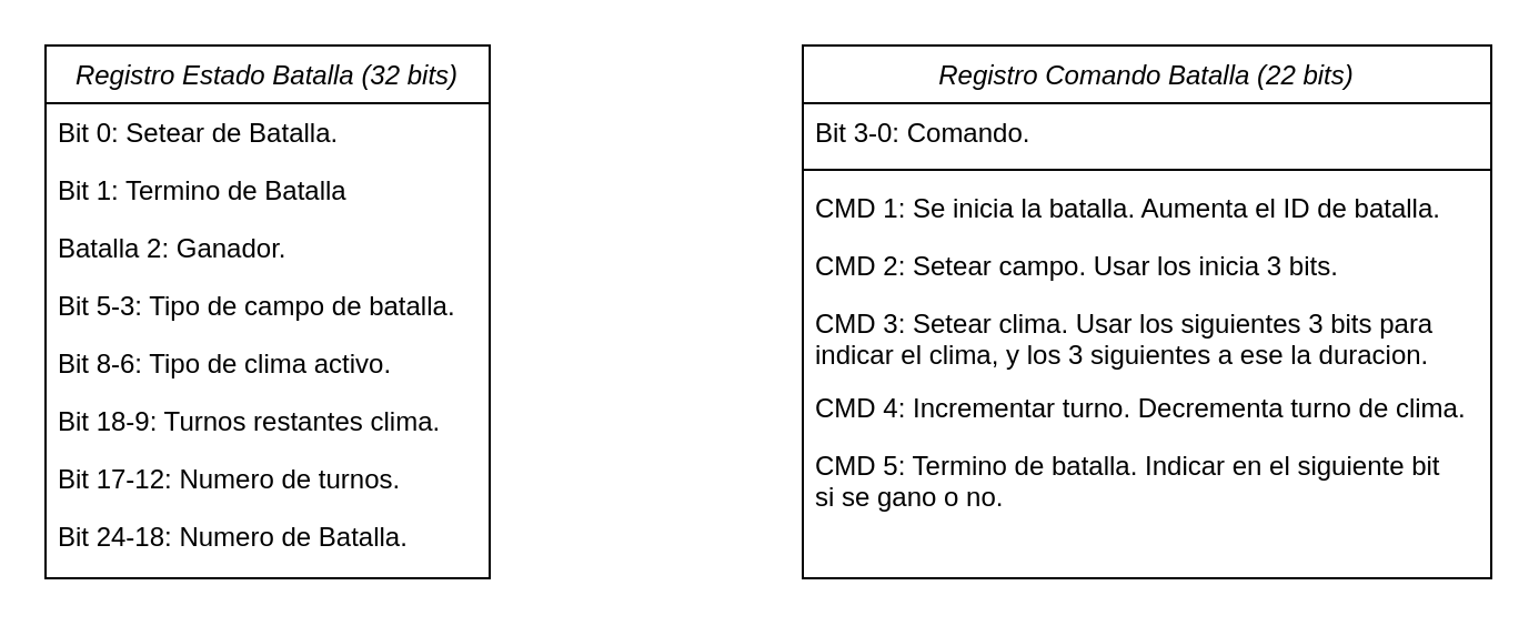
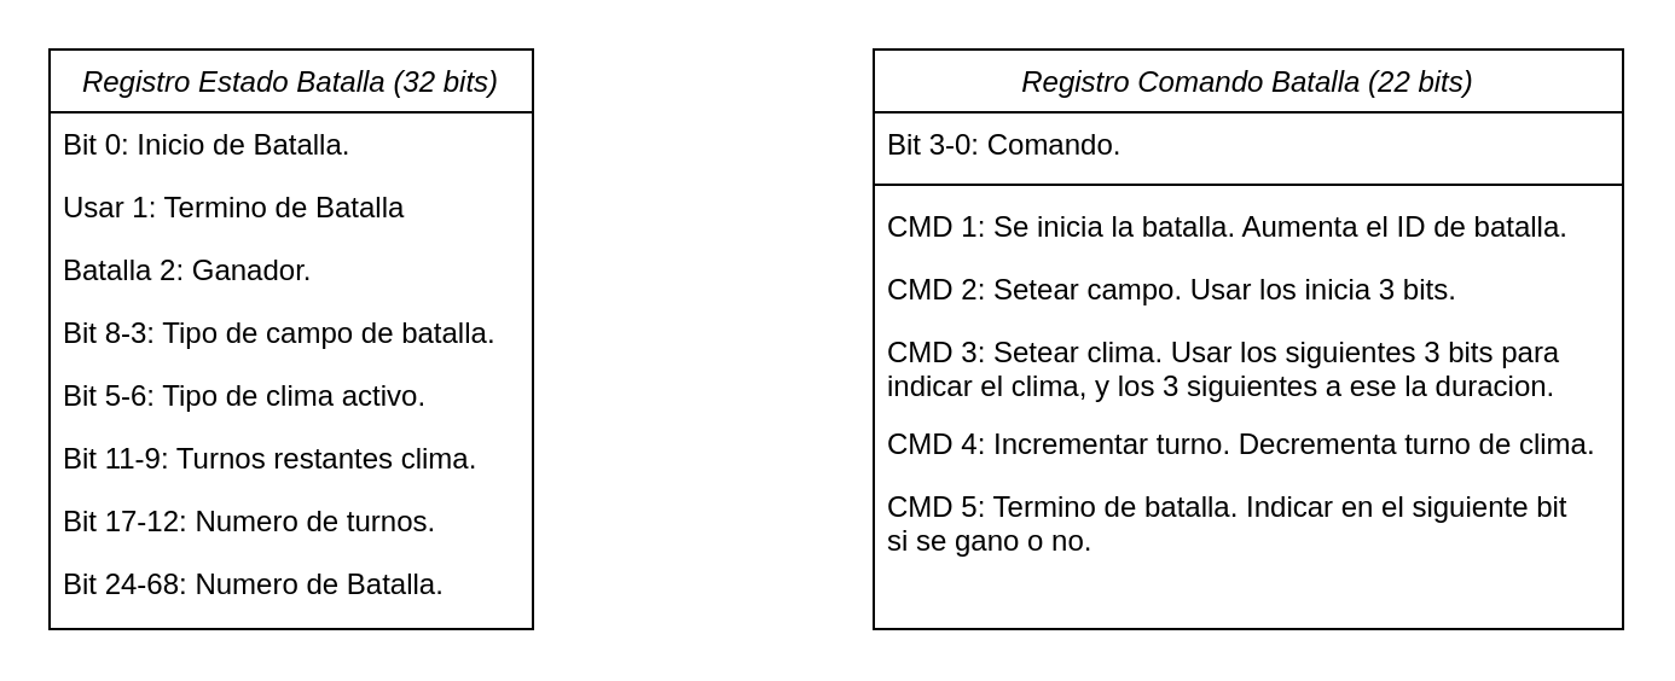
- <mxCell id="3" value="Bit 0: Setear de Batalla." style="text;align=left;verticalAlign=top;spacingLeft=4;spacingRight=4;overflow=hidden;rotatable=0;points=[[0,0.5],[1,0.5]];portConstraint=eastwest;" parent="2" vertex="1"><mxGeometry y="26" width="200" height="26" as="geometry" /></mxCell>
+ <mxCell id="3" value="Bit 0: Inicio de Batalla." style="text;align=left;verticalAlign=top;spacingLeft=4;spacingRight=4;overflow=hidden;rotatable=0;points=[[0,0.5],[1,0.5]];portConstraint=eastwest;" parent="2" vertex="1"><mxGeometry y="26" width="200" height="26" as="geometry" /></mxCell>
- <mxCell id="4" value="Bit 1: Termino de Batalla" style="text;align=left;verticalAlign=top;spacingLeft=4;spacingRight=4;overflow=hidden;rotatable=0;points=[[0,0.5],[1,0.5]];portConstraint=eastwest;rounded=0;shadow=0;html=0;" parent="2" vertex="1"><mxGeometry y="52" width="200" height="26" as="geometry" /></mxCell>
+ <mxCell id="4" value="Usar 1: Termino de Batalla" style="text;align=left;verticalAlign=top;spacingLeft=4;spacingRight=4;overflow=hidden;rotatable=0;points=[[0,0.5],[1,0.5]];portConstraint=eastwest;rounded=0;shadow=0;html=0;" parent="2" vertex="1"><mxGeometry y="52" width="200" height="26" as="geometry" /></mxCell>
- <mxCell id="6" value="Bit 5-3: Tipo de campo de batalla." style="text;align=left;verticalAlign=top;spacingLeft=4;spacingRight=4;overflow=hidden;rotatable=0;points=[[0,0.5],[1,0.5]];portConstraint=eastwest;rounded=0;shadow=0;html=0;" parent="2" vertex="1"><mxGeometry y="104" width="200" height="26" as="geometry" /></mxCell>
+ <mxCell id="6" value="Bit 8-3: Tipo de campo de batalla." style="text;align=left;verticalAlign=top;spacingLeft=4;spacingRight=4;overflow=hidden;rotatable=0;points=[[0,0.5],[1,0.5]];portConstraint=eastwest;rounded=0;shadow=0;html=0;" parent="2" vertex="1"><mxGeometry y="104" width="200" height="26" as="geometry" /></mxCell>
- <mxCell id="7" value="Bit 8-6: Tipo de clima activo." style="text;align=left;verticalAlign=top;spacingLeft=4;spacingRight=4;overflow=hidden;rotatable=0;points=[[0,0.5],[1,0.5]];portConstraint=eastwest;rounded=0;shadow=0;html=0;" vertex="1" parent="2"><mxGeometry y="130" width="200" height="26" as="geometry" /></mxCell>
+ <mxCell id="7" value="Bit 5-6: Tipo de clima activo." style="text;align=left;verticalAlign=top;spacingLeft=4;spacingRight=4;overflow=hidden;rotatable=0;points=[[0,0.5],[1,0.5]];portConstraint=eastwest;rounded=0;shadow=0;html=0;" vertex="1" parent="2"><mxGeometry y="130" width="200" height="26" as="geometry" /></mxCell>
- <mxCell id="8" value="Bit 18-9: Turnos restantes clima." style="text;align=left;verticalAlign=top;spacingLeft=4;spacingRight=4;overflow=hidden;rotatable=0;points=[[0,0.5],[1,0.5]];portConstraint=eastwest;rounded=0;shadow=0;html=0;" vertex="1" parent="2"><mxGeometry y="156" width="200" height="26" as="geometry" /></mxCell>
+ <mxCell id="8" value="Bit 11-9: Turnos restantes clima." style="text;align=left;verticalAlign=top;spacingLeft=4;spacingRight=4;overflow=hidden;rotatable=0;points=[[0,0.5],[1,0.5]];portConstraint=eastwest;rounded=0;shadow=0;html=0;" vertex="1" parent="2"><mxGeometry y="156" width="200" height="26" as="geometry" /></mxCell>
- <mxCell id="10" value="Bit 24-18: Numero de Batalla." style="text;align=left;verticalAlign=top;spacingLeft=4;spacingRight=4;overflow=hidden;rotatable=0;points=[[0,0.5],[1,0.5]];portConstraint=eastwest;rounded=0;shadow=0;html=0;" vertex="1" parent="2"><mxGeometry y="208" width="200" height="26" as="geometry" /></mxCell>
+ <mxCell id="10" value="Bit 24-68: Numero de Batalla." style="text;align=left;verticalAlign=top;spacingLeft=4;spacingRight=4;overflow=hidden;rotatable=0;points=[[0,0.5],[1,0.5]];portConstraint=eastwest;rounded=0;shadow=0;html=0;" vertex="1" parent="2"><mxGeometry y="208" width="200" height="26" as="geometry" /></mxCell>
